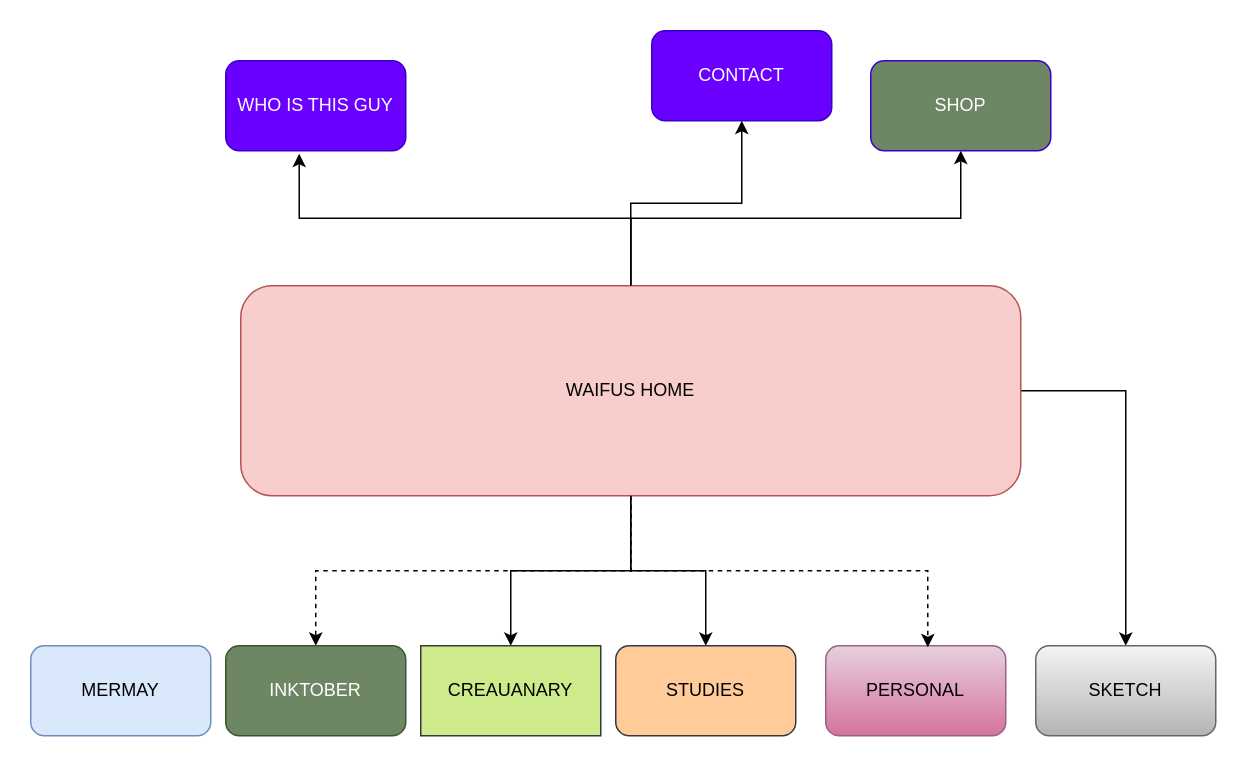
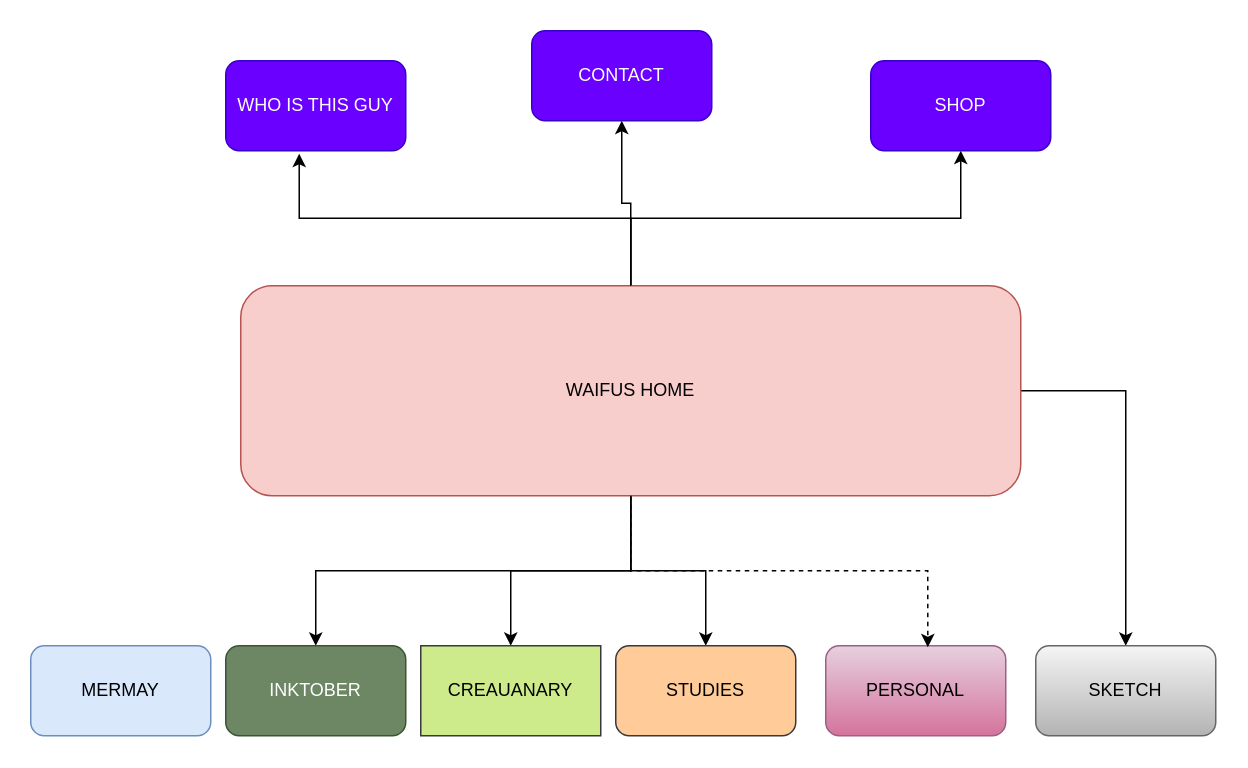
- <mxCell id="17" value="CONTACT" style="rounded=1;whiteSpace=wrap;html=1;fillColor=#6a00ff;fontColor=#ffffff;strokeColor=#3700CC;" vertex="1" parent="1"><mxGeometry x="434" y="20" width="120" height="60" as="geometry" /></mxCell>
+ <mxCell id="17" value="CONTACT" style="rounded=1;whiteSpace=wrap;html=1;fillColor=#6a00ff;fontColor=#ffffff;strokeColor=#3700CC;" vertex="1" parent="1"><mxGeometry x="354" y="20" width="120" height="60" as="geometry" /></mxCell>
- <mxCell id="18" value="SHOP" style="rounded=1;whiteSpace=wrap;html=1;fillColor=#6d8764;fontColor=#ffffff;strokeColor=#3700CC;" vertex="1" parent="1"><mxGeometry x="580" y="40" width="120" height="60" as="geometry" /></mxCell>
+ <mxCell id="18" value="SHOP" style="rounded=1;whiteSpace=wrap;html=1;fillColor=#6a00ff;fontColor=#ffffff;strokeColor=#3700CC;" vertex="1" parent="1"><mxGeometry x="580" y="40" width="120" height="60" as="geometry" /></mxCell>
- <mxCell id="2" value="" style="edgeStyle=orthogonalEdgeStyle;rounded=0;orthogonalLoop=1;jettySize=auto;html=1;dashed=1;" edge="1" parent="1" source="8" target="10"><mxGeometry relative="1" as="geometry" /></mxCell>
+ <mxCell id="2" value="" style="edgeStyle=orthogonalEdgeStyle;rounded=0;orthogonalLoop=1;jettySize=auto;html=1;" edge="1" parent="1" source="8" target="10"><mxGeometry relative="1" as="geometry" /></mxCell>
